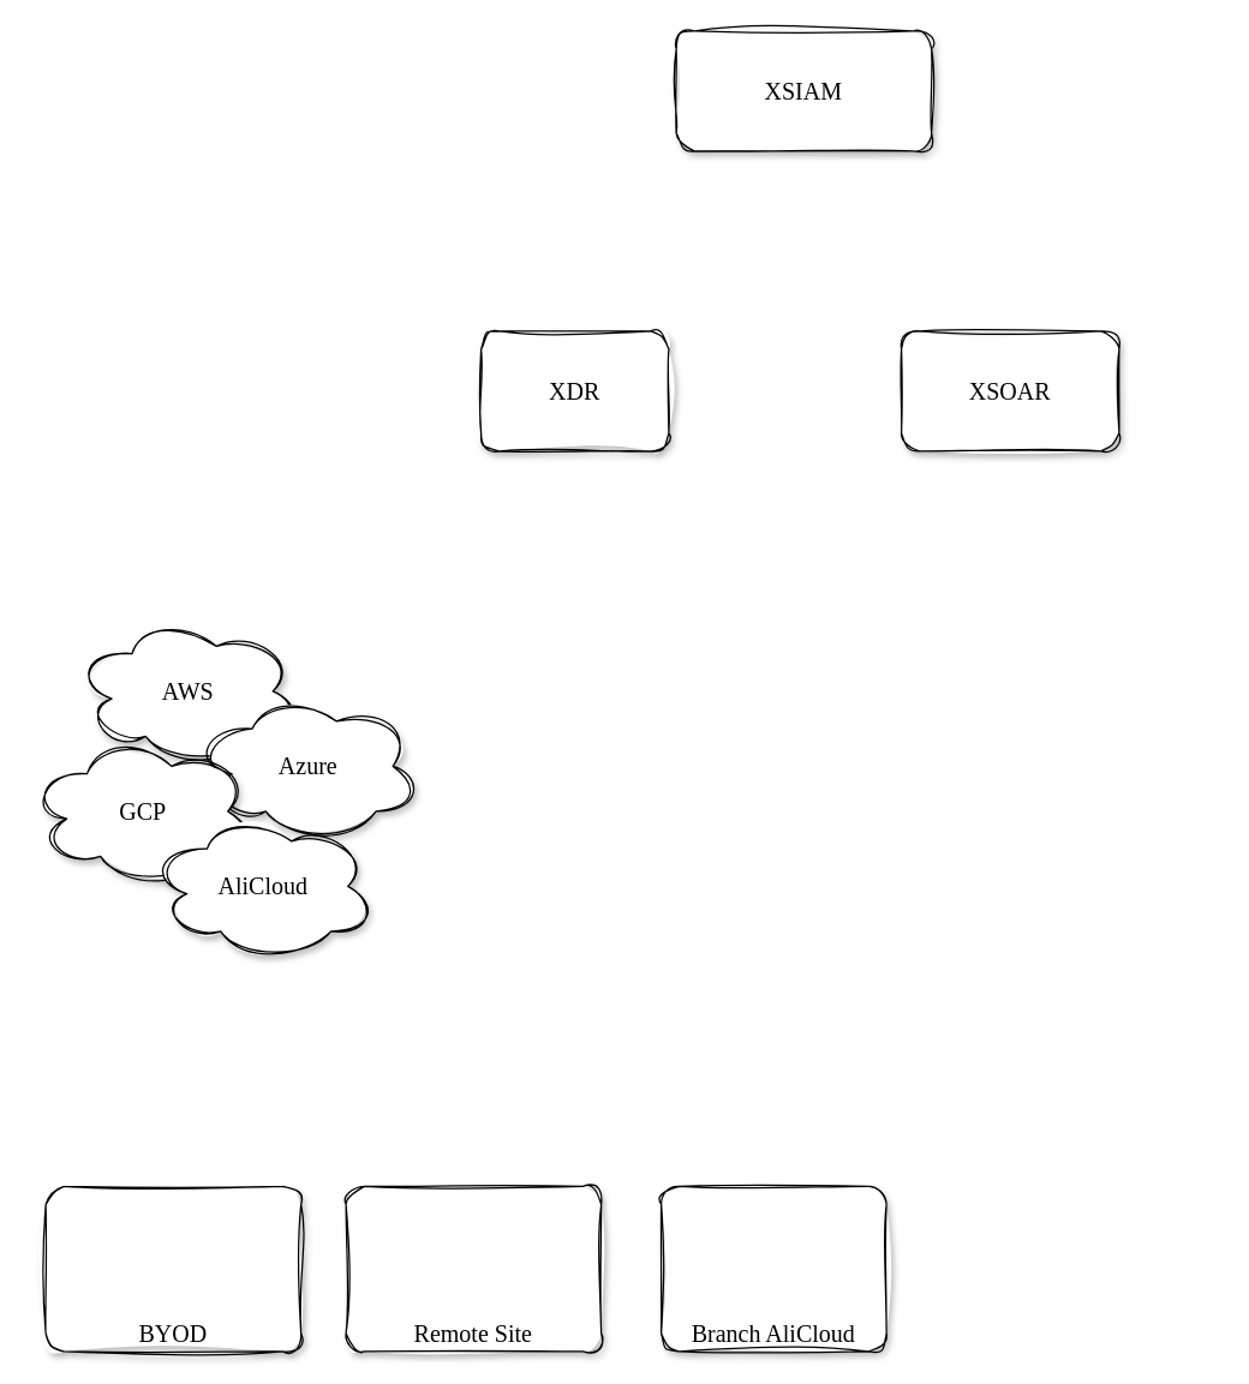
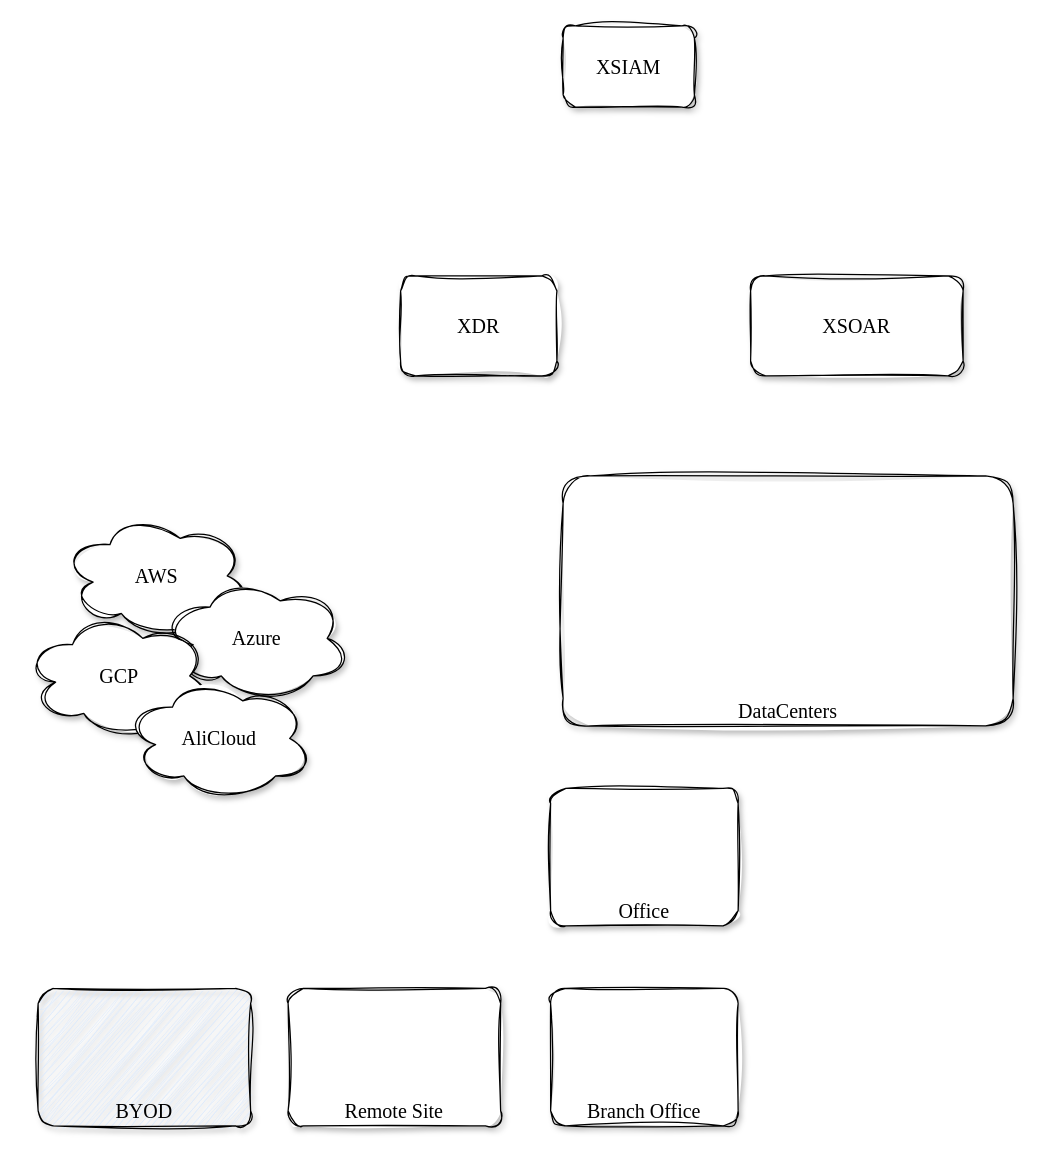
- <mxCell id="2" value="XSIAM" style="rounded=1;whiteSpace=wrap;html=1;shadow=1;sketch=1;curveFitting=1;jiggle=2;fontFamily=Gloria Hallelujah;fontSource=https%3A%2F%2Ffonts.googleapis.com%2Fcss%3Ffamily%3DGloria%2BHallelujah;fontSize=16;" vertex="1" parent="1"><mxGeometry x="450" y="20" width="170" height="80" as="geometry" /></mxCell>
+ <mxCell id="2" value="XSIAM" style="rounded=1;whiteSpace=wrap;html=1;shadow=1;sketch=1;curveFitting=1;jiggle=2;fontFamily=Gloria Hallelujah;fontSource=https%3A%2F%2Ffonts.googleapis.com%2Fcss%3Ffamily%3DGloria%2BHallelujah;fontSize=16;" vertex="1" parent="1"><mxGeometry x="450" y="20" width="105" height="65" as="geometry" /></mxCell>
- <mxCell id="4" value="XSOAR" style="rounded=1;whiteSpace=wrap;html=1;shadow=1;sketch=1;curveFitting=1;jiggle=2;fontFamily=Gloria Hallelujah;fontSource=https%3A%2F%2Ffonts.googleapis.com%2Fcss%3Ffamily%3DGloria%2BHallelujah;fontSize=16;" vertex="1" parent="1"><mxGeometry x="600" y="220" width="145" height="80" as="geometry" /></mxCell>
+ <mxCell id="4" value="XSOAR" style="rounded=1;whiteSpace=wrap;html=1;shadow=1;sketch=1;curveFitting=1;jiggle=2;fontFamily=Gloria Hallelujah;fontSource=https%3A%2F%2Ffonts.googleapis.com%2Fcss%3Ffamily%3DGloria%2BHallelujah;fontSize=16;" vertex="1" parent="1"><mxGeometry x="600" y="220" width="170" height="80" as="geometry" /></mxCell>
+ <mxCell id="9" value="DataCenters" style="rounded=1;whiteSpace=wrap;html=1;arcSize=11;sketch=1;curveFitting=1;jiggle=2;shadow=1;fontFamily=Gloria Hallelujah;fontSource=https%3A%2F%2Ffonts.googleapis.com%2Fcss%3Ffamily%3DGloria%2BHallelujah;fontSize=16;verticalAlign=bottom;" vertex="1" parent="1"><mxGeometry x="450" y="380" width="360" height="200" as="geometry" /></mxCell>
+ <mxCell id="13" value="Office" style="rounded=1;whiteSpace=wrap;html=1;arcSize=11;sketch=1;curveFitting=1;jiggle=2;shadow=1;fontFamily=Gloria Hallelujah;fontSource=https%3A%2F%2Ffonts.googleapis.com%2Fcss%3Ffamily%3DGloria%2BHallelujah;fontSize=16;verticalAlign=bottom;" vertex="1" parent="1"><mxGeometry x="440" y="630" width="150" height="110" as="geometry" /></mxCell>
- <mxCell id="12" value="BYOD" style="rounded=1;whiteSpace=wrap;html=1;arcSize=11;sketch=1;curveFitting=1;jiggle=2;shadow=1;fontFamily=Gloria Hallelujah;fontSource=https%3A%2F%2Ffonts.googleapis.com%2Fcss%3Ffamily%3DGloria%2BHallelujah;fontSize=16;verticalAlign=bottom;" vertex="1" parent="1"><mxGeometry x="30" y="790" width="170" height="110" as="geometry" /></mxCell>
+ <mxCell id="12" value="BYOD" style="rounded=1;whiteSpace=wrap;html=1;arcSize=11;sketch=1;curveFitting=1;jiggle=2;shadow=1;fontFamily=Gloria Hallelujah;fontSource=https%3A%2F%2Ffonts.googleapis.com%2Fcss%3Ffamily%3DGloria%2BHallelujah;fontSize=16;verticalAlign=bottom;fillColor=#dae8fc;" vertex="1" parent="1"><mxGeometry x="30" y="790" width="170" height="110" as="geometry" /></mxCell>
- <mxCell id="10" value="Branch AliCloud" style="rounded=1;whiteSpace=wrap;html=1;arcSize=11;sketch=1;curveFitting=1;jiggle=2;shadow=1;fontFamily=Gloria Hallelujah;fontSource=https%3A%2F%2Ffonts.googleapis.com%2Fcss%3Ffamily%3DGloria%2BHallelujah;fontSize=16;verticalAlign=bottom;" vertex="1" parent="1"><mxGeometry x="440" y="790" width="150" height="110" as="geometry" /></mxCell>
+ <mxCell id="10" value="Branch Office" style="rounded=1;whiteSpace=wrap;html=1;arcSize=11;sketch=1;curveFitting=1;jiggle=2;shadow=1;fontFamily=Gloria Hallelujah;fontSource=https%3A%2F%2Ffonts.googleapis.com%2Fcss%3Ffamily%3DGloria%2BHallelujah;fontSize=16;verticalAlign=bottom;" vertex="1" parent="1"><mxGeometry x="440" y="790" width="150" height="110" as="geometry" /></mxCell>
